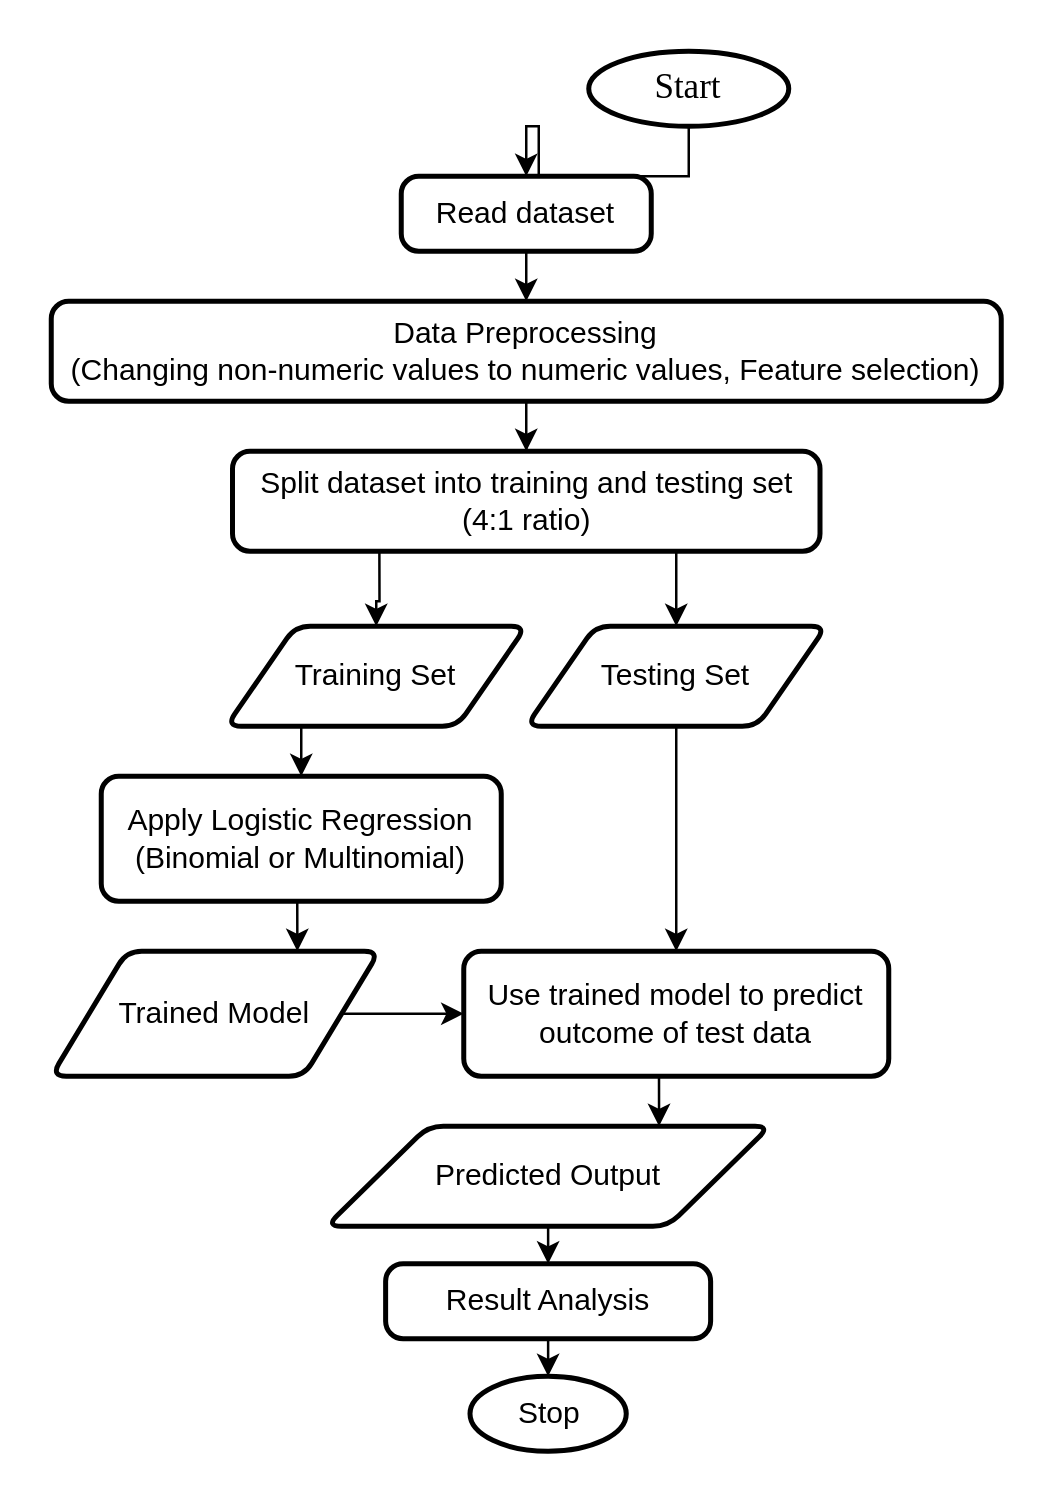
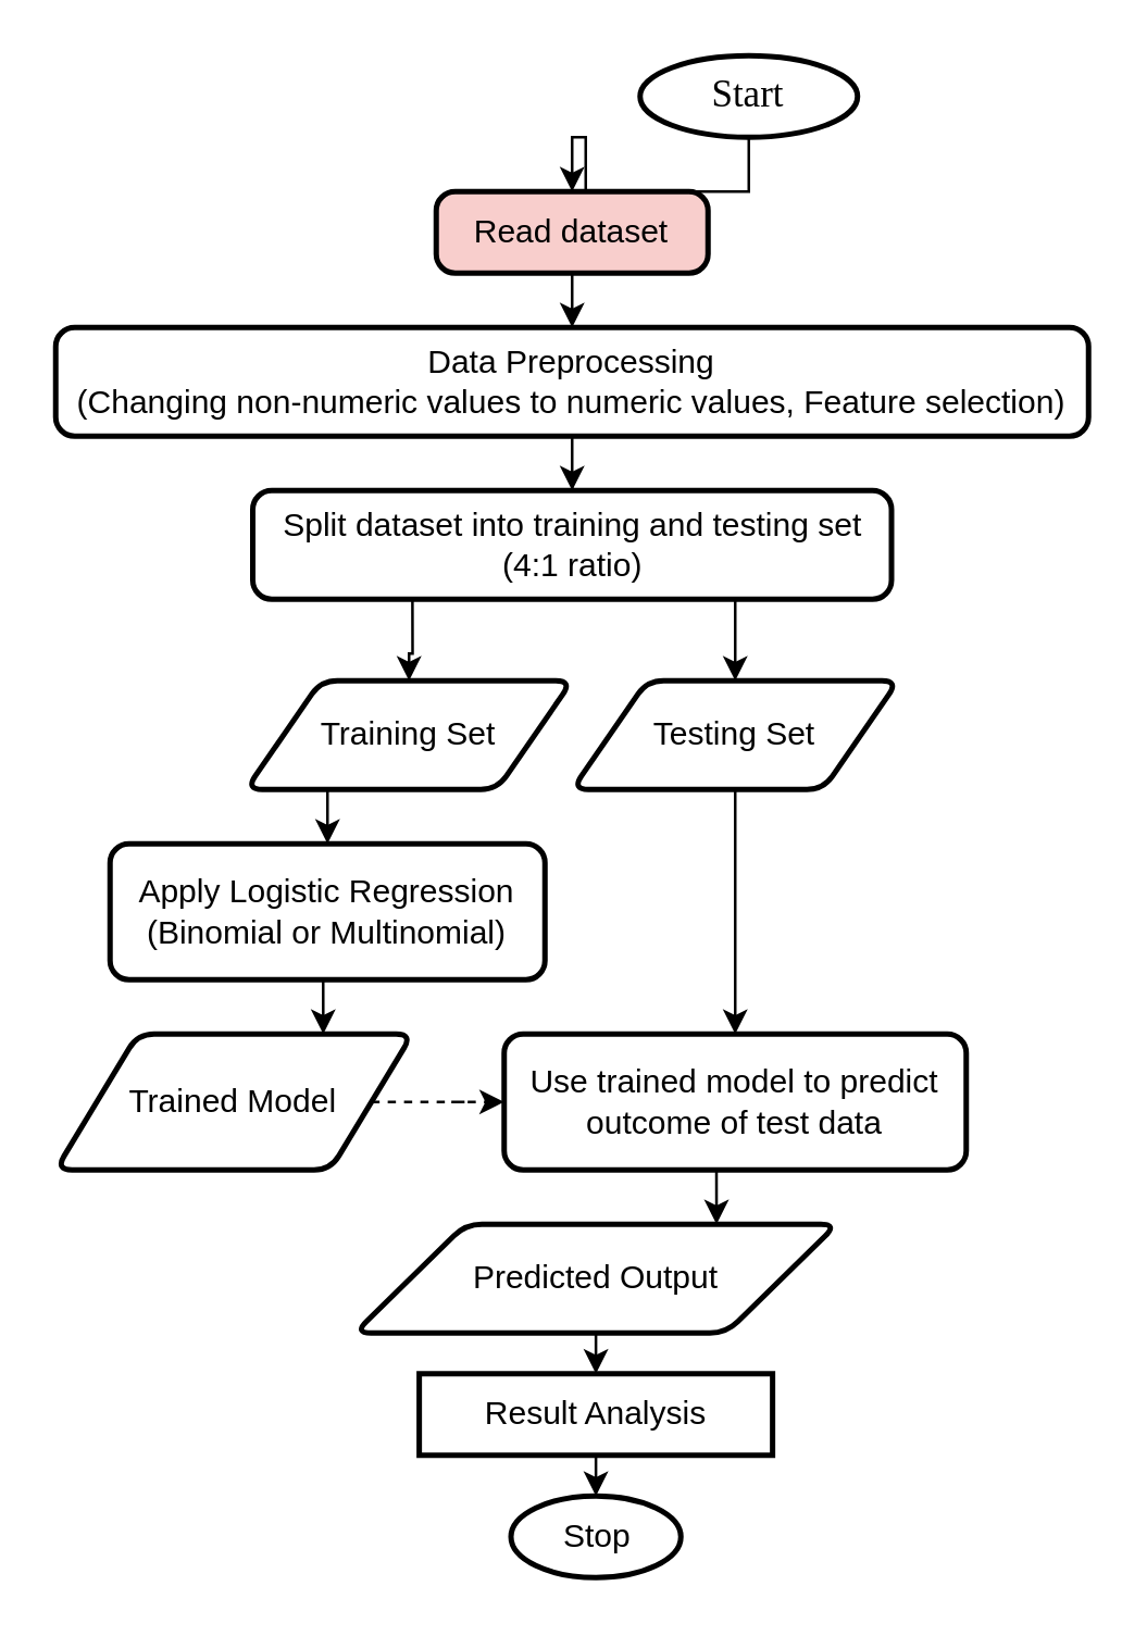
- <mxCell id="5" value="Read dataset" style="rounded=1;whiteSpace=wrap;html=1;absoluteArcSize=1;arcSize=14;strokeWidth=2;" parent="1" vertex="1"><mxGeometry x="160" y="70" width="100" height="30" as="geometry" /></mxCell>
+ <mxCell id="5" value="Read dataset" style="rounded=1;whiteSpace=wrap;html=1;absoluteArcSize=1;arcSize=14;strokeWidth=2;fillColor=#f8cecc;" parent="1" vertex="1"><mxGeometry x="160" y="70" width="100" height="30" as="geometry" /></mxCell>
- <mxCell id="17" style="edgeStyle=orthogonalEdgeStyle;rounded=0;orthogonalLoop=1;jettySize=auto;html=1;exitX=1;exitY=0.5;exitDx=0;exitDy=0;entryX=0;entryY=0.5;entryDx=0;entryDy=0;" parent="1" source="18" target="20" edge="1"><mxGeometry relative="1" as="geometry" /></mxCell>
+ <mxCell id="17" style="edgeStyle=orthogonalEdgeStyle;rounded=0;orthogonalLoop=1;jettySize=auto;html=1;exitX=1;exitY=0.5;exitDx=0;exitDy=0;entryX=0;entryY=0.5;entryDx=0;entryDy=0;dashed=1;" parent="1" source="18" target="20" edge="1"><mxGeometry relative="1" as="geometry" /></mxCell>
- <mxCell id="24" value="Result Analysis" style="rounded=1;whiteSpace=wrap;html=1;absoluteArcSize=1;arcSize=14;strokeWidth=2;" parent="1" vertex="1"><mxGeometry x="153.75" y="505" width="130" height="30" as="geometry" /></mxCell>
+ <mxCell id="24" value="Result Analysis" style="whiteSpace=wrap;html=1;absoluteArcSize=1;arcSize=14;strokeWidth=2;rounded=0;" parent="1" vertex="1"><mxGeometry x="153.75" y="505" width="130" height="30" as="geometry" /></mxCell>
